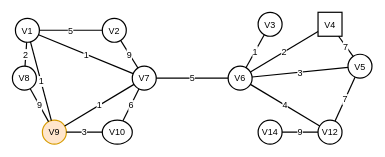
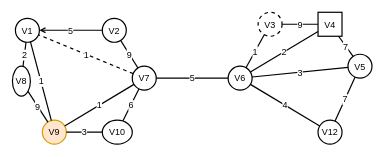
- <mxCell id="15" value="V3" style="ellipse;whiteSpace=wrap;html=1;aspect=fixed;strokeWidth=2;fontSize=15;" parent="1" vertex="1"><mxGeometry x="430" y="20" width="40" height="40" as="geometry" /></mxCell>
+ <mxCell id="15" value="V3" style="ellipse;whiteSpace=wrap;html=1;aspect=fixed;strokeWidth=2;fontSize=15;dashed=1;" parent="1" vertex="1"><mxGeometry x="430" y="20" width="40" height="40" as="geometry" /></mxCell>
+ <mxCell id="24" value="9" style="endArrow=none;html=1;rounded=0;strokeWidth=2;fontSize=15;" parent="1" source="14" target="15" edge="1"><mxGeometry width="50" height="50" relative="1" as="geometry"><mxPoint x="757.483" y="360.287" as="sourcePoint" /><mxPoint x="812.517" y="329.713" as="targetPoint" /></mxGeometry></mxCell>
- <mxCell id="12" value="5" style="endArrow=none;html=1;rounded=0;strokeWidth=2;fontSize=15;" parent="1" source="2" target="3" edge="1"><mxGeometry width="50" height="50" relative="1" as="geometry"><mxPoint x="397.483" y="360.287" as="sourcePoint" /><mxPoint x="452.517" y="329.713" as="targetPoint" /></mxGeometry></mxCell>
+ <mxCell id="12" value="5" style="endArrow=open;html=1;rounded=0;strokeWidth=2;fontSize=15;" parent="1" source="2" target="3" edge="1"><mxGeometry width="50" height="50" relative="1" as="geometry"><mxPoint x="397.483" y="360.287" as="sourcePoint" /><mxPoint x="452.517" y="329.713" as="targetPoint" /></mxGeometry></mxCell>
- <mxCell id="30" value="1" style="endArrow=none;html=1;rounded=0;strokeWidth=2;fontSize=15;" parent="1" source="6" target="3" edge="1"><mxGeometry width="50" height="50" relative="1" as="geometry"><mxPoint x="100" y="230" as="sourcePoint" /><mxPoint x="100" y="70" as="targetPoint" /></mxGeometry></mxCell>
+ <mxCell id="30" value="1" style="endArrow=none;html=1;rounded=0;strokeWidth=2;fontSize=15;dashed=1;" parent="1" source="6" target="3" edge="1"><mxGeometry width="50" height="50" relative="1" as="geometry"><mxPoint x="100" y="230" as="sourcePoint" /><mxPoint x="100" y="70" as="targetPoint" /></mxGeometry></mxCell>
- <mxCell id="5" value="V8" style="ellipse;whiteSpace=wrap;html=1;aspect=fixed;strokeWidth=2;fontSize=15;" parent="1" vertex="1"><mxGeometry x="20" y="110" width="40" height="40" as="geometry" /></mxCell>
+ <mxCell id="5" value="V8" style="ellipse;whiteSpace=wrap;html=1;aspect=fixed;strokeWidth=2;fontSize=15;" parent="1" vertex="1"><mxGeometry x="20" y="110" width="30" height="50" as="geometry" /></mxCell>
- <mxCell id="19" value="V14" style="ellipse;whiteSpace=wrap;html=1;aspect=fixed;strokeWidth=2;fontSize=15;" parent="1" vertex="1"><mxGeometry x="430" y="200" width="40" height="40" as="geometry" /></mxCell>
- <mxCell id="20" value="9" style="endArrow=none;html=1;rounded=0;strokeWidth=2;fontSize=15;" parent="1" source="16" target="19" edge="1"><mxGeometry width="50" height="50" relative="1" as="geometry"><mxPoint x="717.483" y="320.287" as="sourcePoint" /><mxPoint x="772.517" y="289.713" as="targetPoint" /></mxGeometry></mxCell>
